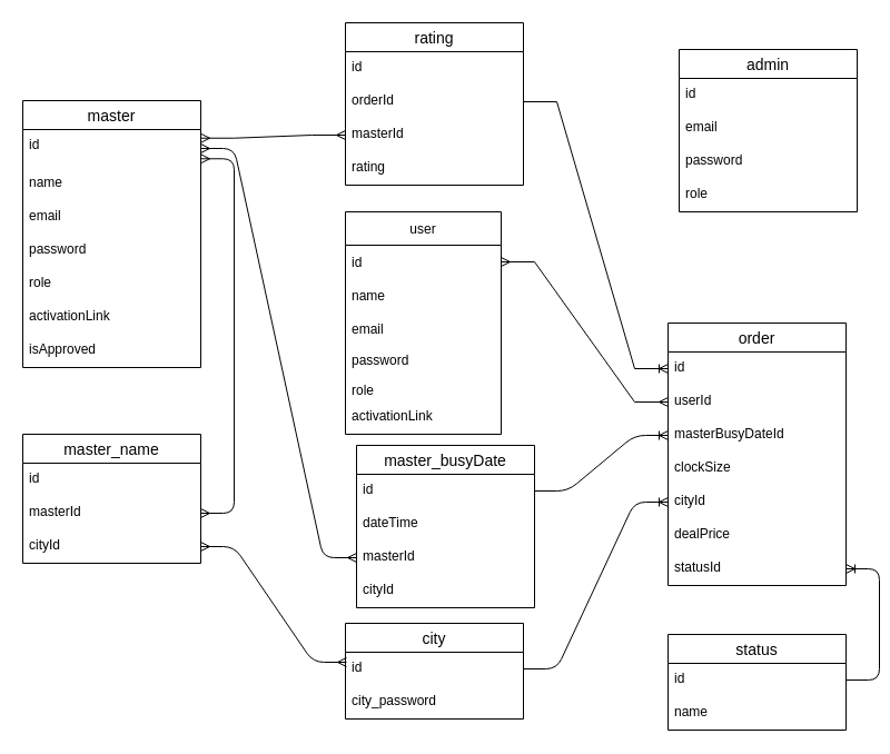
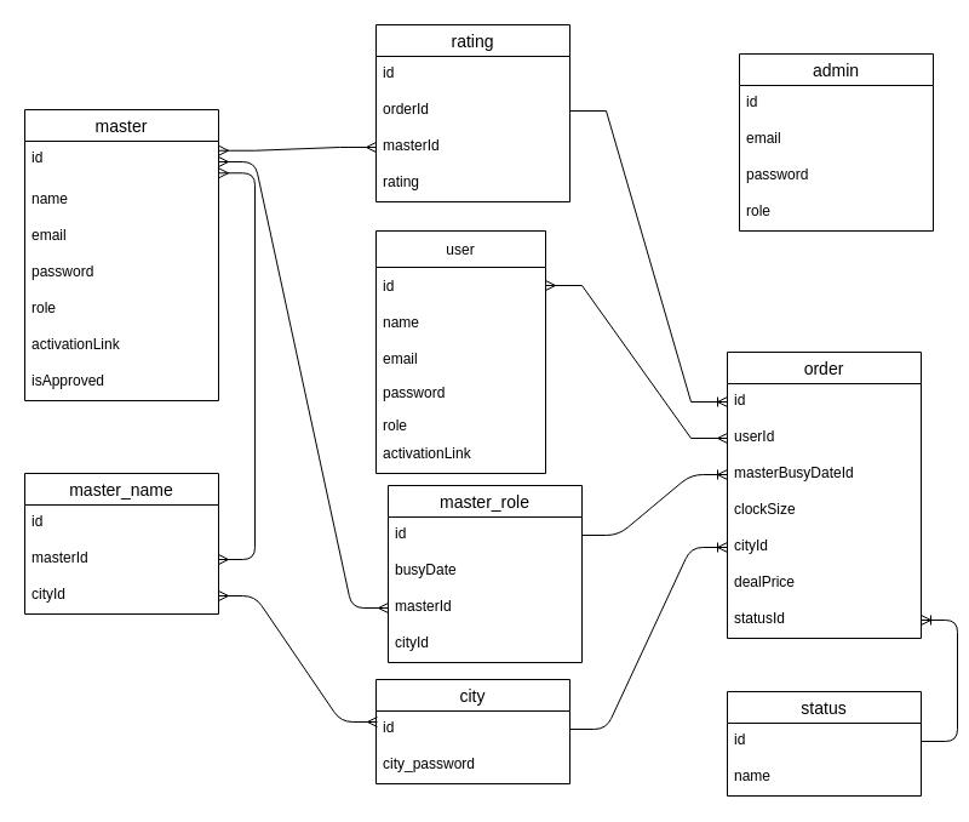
- <mxCell id="26" value="master_busyDate" style="swimlane;fontStyle=0;childLayout=stackLayout;horizontal=1;startSize=26;horizontalStack=0;resizeParent=1;resizeParentMax=0;resizeLast=0;collapsible=1;marginBottom=0;align=center;fontSize=14;" parent="1" vertex="1"><mxGeometry x="320" y="400" width="160" height="146" as="geometry" /></mxCell>
+ <mxCell id="26" value="master_role" style="swimlane;fontStyle=0;childLayout=stackLayout;horizontal=1;startSize=26;horizontalStack=0;resizeParent=1;resizeParentMax=0;resizeLast=0;collapsible=1;marginBottom=0;align=center;fontSize=14;" parent="1" vertex="1"><mxGeometry x="320" y="400" width="160" height="146" as="geometry" /></mxCell>
- <mxCell id="28" value="dateTime" style="text;strokeColor=none;fillColor=none;spacingLeft=4;spacingRight=4;overflow=hidden;rotatable=0;points=[[0,0.5],[1,0.5]];portConstraint=eastwest;fontSize=12;" parent="26" vertex="1"><mxGeometry y="56" width="160" height="30" as="geometry" /></mxCell>
+ <mxCell id="28" value="busyDate" style="text;strokeColor=none;fillColor=none;spacingLeft=4;spacingRight=4;overflow=hidden;rotatable=0;points=[[0,0.5],[1,0.5]];portConstraint=eastwest;fontSize=12;" parent="26" vertex="1"><mxGeometry y="56" width="160" height="30" as="geometry" /></mxCell>
